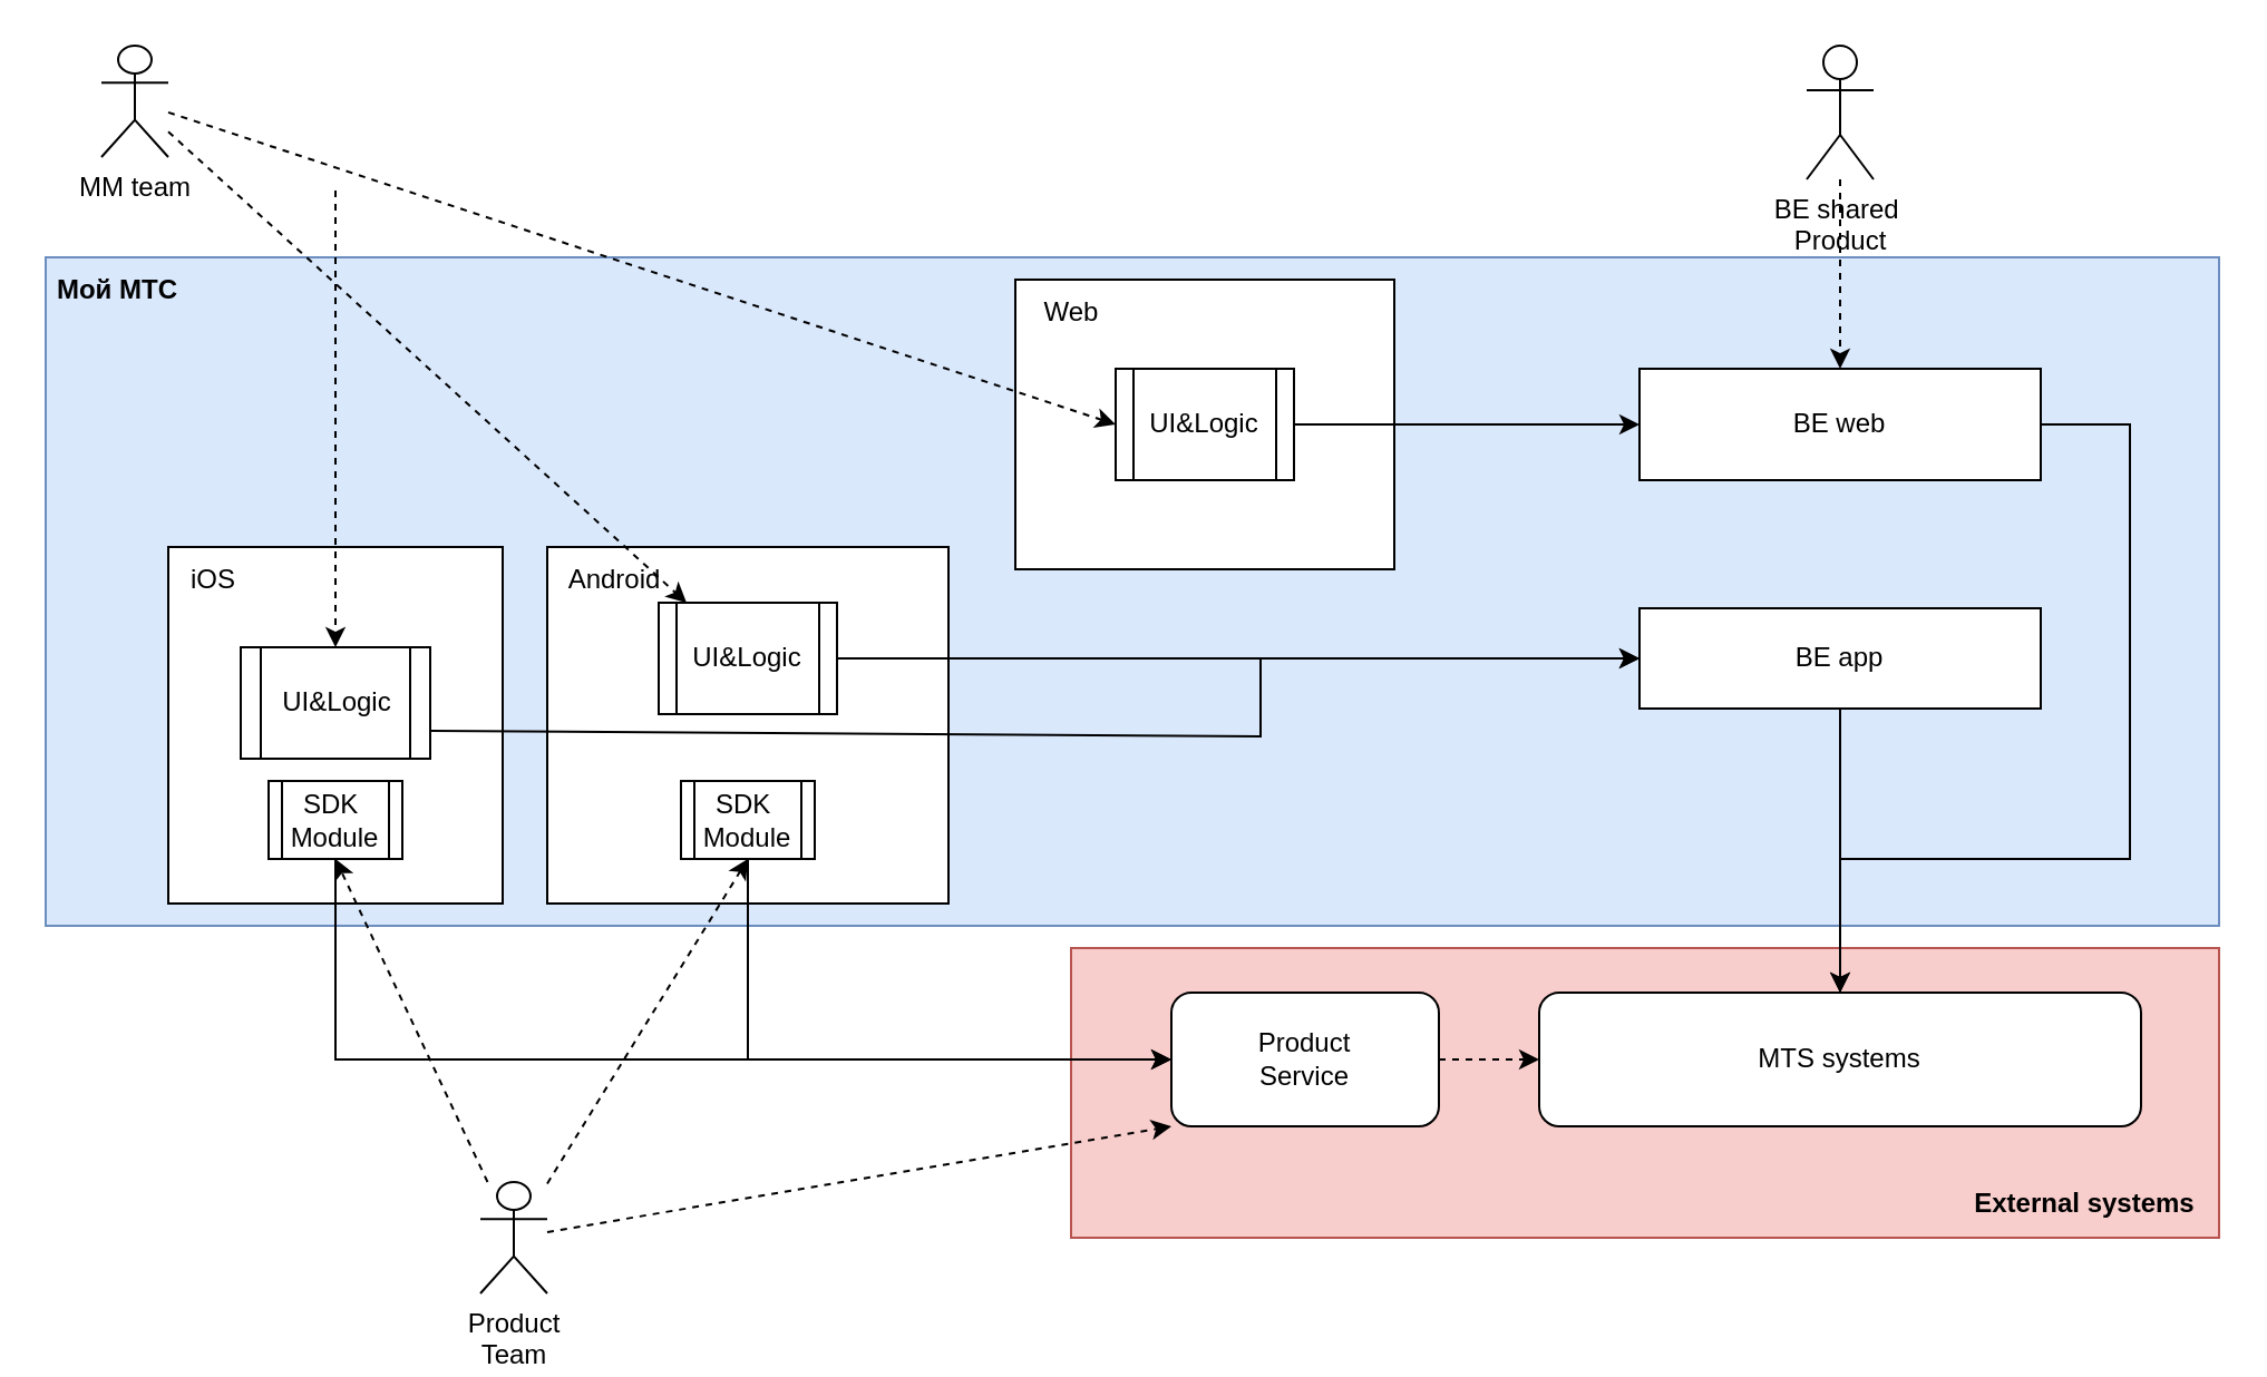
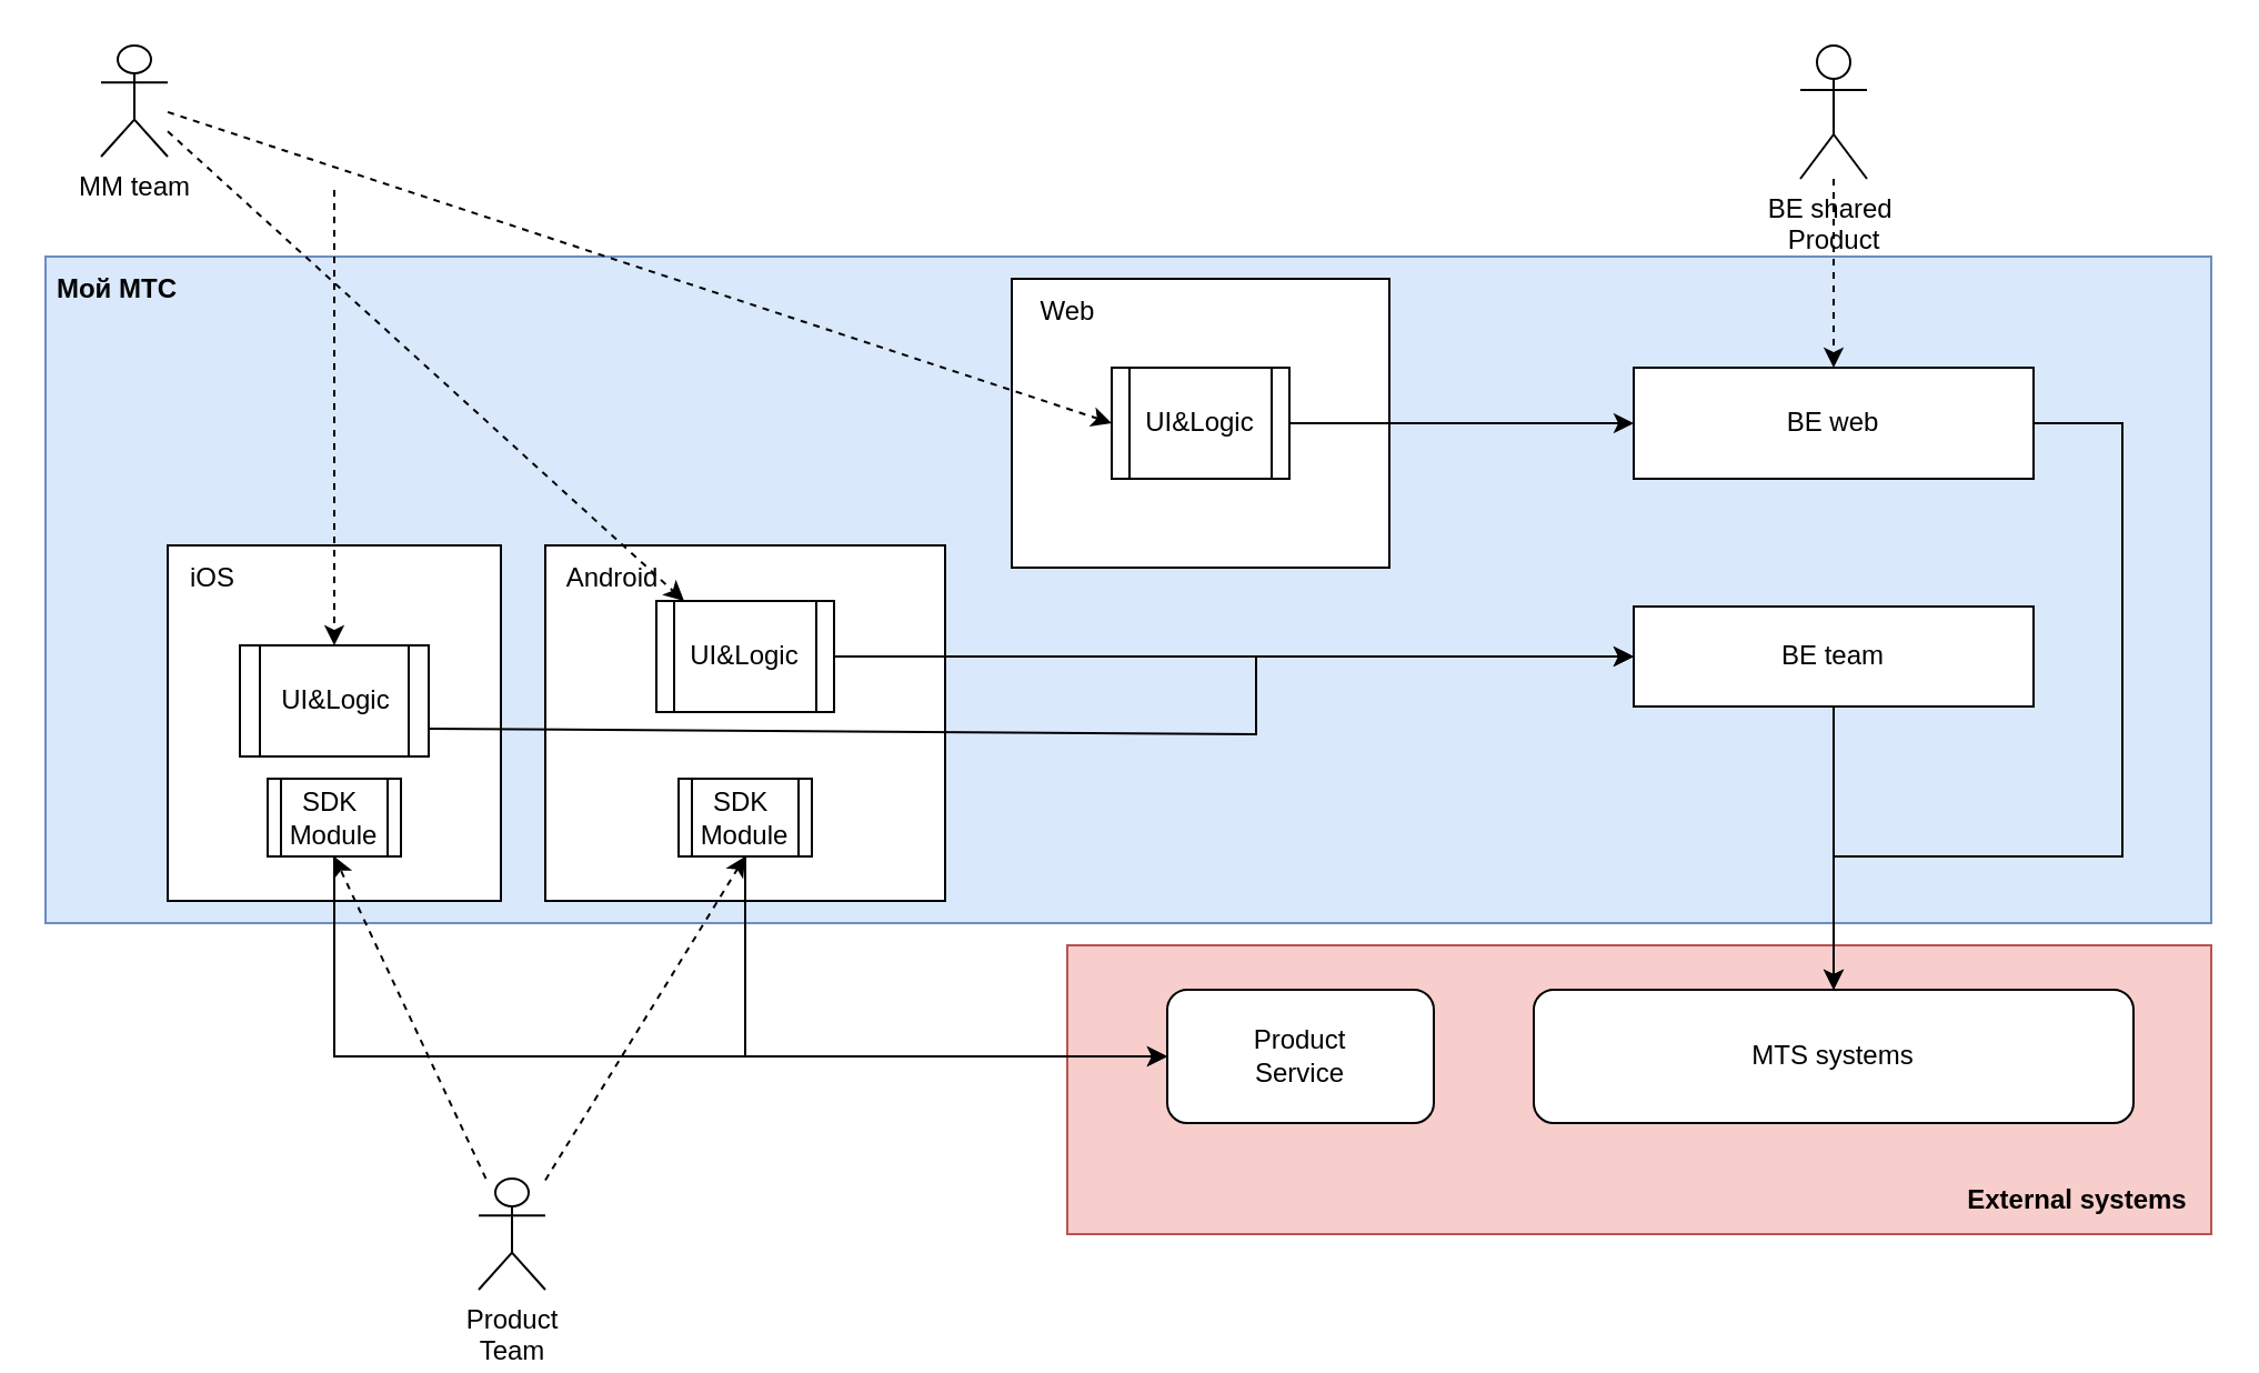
- <mxCell id="33" value="BE app" style="text;html=1;strokeColor=none;fillColor=none;align=center;verticalAlign=middle;whiteSpace=wrap;rounded=0;fontFamily=Helvetica;fontSize=12;fontColor=default;" vertex="1" parent="1"><mxGeometry x="795" y="280" width="60" height="30" as="geometry" /></mxCell>
+ <mxCell id="33" value="BE team" style="text;html=1;strokeColor=none;fillColor=none;align=center;verticalAlign=middle;whiteSpace=wrap;rounded=0;fontFamily=Helvetica;fontSize=12;fontColor=default;" vertex="1" parent="1"><mxGeometry x="795" y="280" width="60" height="30" as="geometry" /></mxCell>
- <mxCell id="34" style="edgeStyle=none;rounded=0;orthogonalLoop=1;jettySize=auto;html=1;entryX=0;entryY=0.5;entryDx=0;entryDy=0;dashed=1;fontFamily=Helvetica;fontSize=12;fontColor=default;startArrow=none;startFill=0;endArrow=classic;endFill=1;" edge="1" parent="1" source="35" target="30"><mxGeometry relative="1" as="geometry" /></mxCell>
- <mxCell id="26" style="edgeStyle=none;rounded=0;orthogonalLoop=1;jettySize=auto;html=1;entryX=0;entryY=1;entryDx=0;entryDy=0;dashed=1;fontFamily=Helvetica;fontSize=12;fontColor=default;startArrow=none;startFill=0;endArrow=classic;endFill=1;" edge="1" parent="1" source="27" target="35"><mxGeometry relative="1" as="geometry" /></mxCell>
